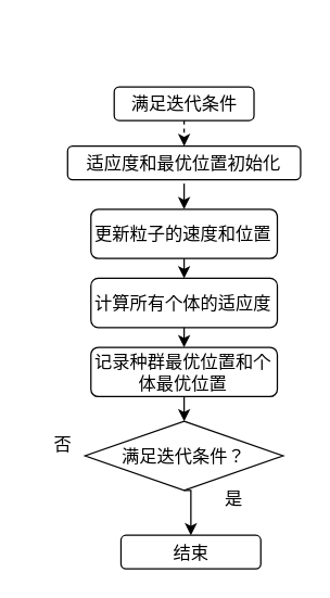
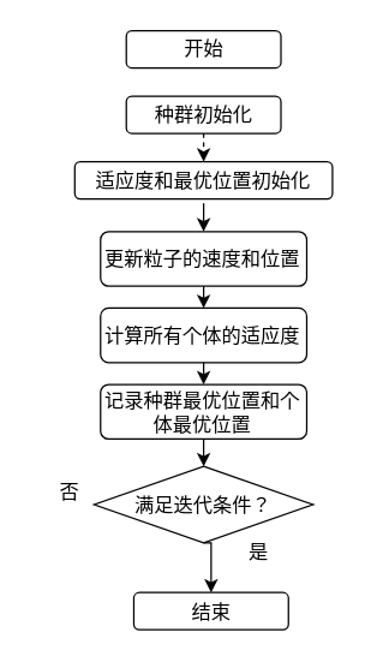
+ <mxCell id="4" value="&lt;font style=&quot;font-size: 13px&quot;&gt;开始&lt;/font&gt;" style="rounded=1;whiteSpace=wrap;html=1;container=0;" parent="1" vertex="1"><mxGeometry x="83.564" y="20" width="103.077" height="24.727" as="geometry" /></mxCell>
- <mxCell id="6" value="&lt;font style=&quot;font-size: 13px&quot;&gt;满足迭代条件&lt;/font&gt;" style="rounded=1;whiteSpace=wrap;html=1;container=0;" parent="1" vertex="1"><mxGeometry x="83.564" y="63.636" width="103.077" height="24.727" as="geometry" /></mxCell>
+ <mxCell id="6" value="&lt;font style=&quot;font-size: 13px&quot;&gt;种群初始化&lt;/font&gt;" style="rounded=1;whiteSpace=wrap;html=1;container=0;" parent="1" vertex="1"><mxGeometry x="83.564" y="63.636" width="103.077" height="24.727" as="geometry" /></mxCell>
